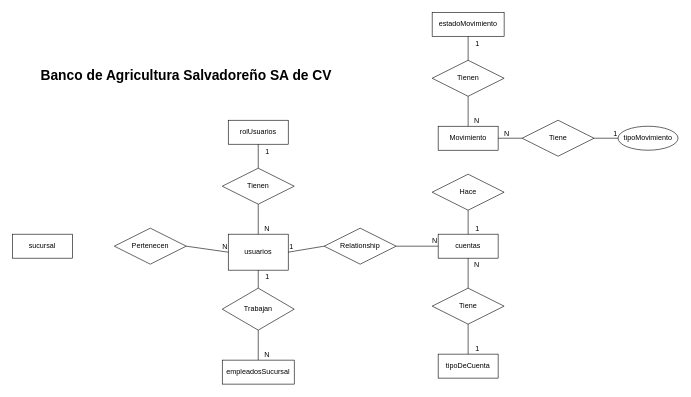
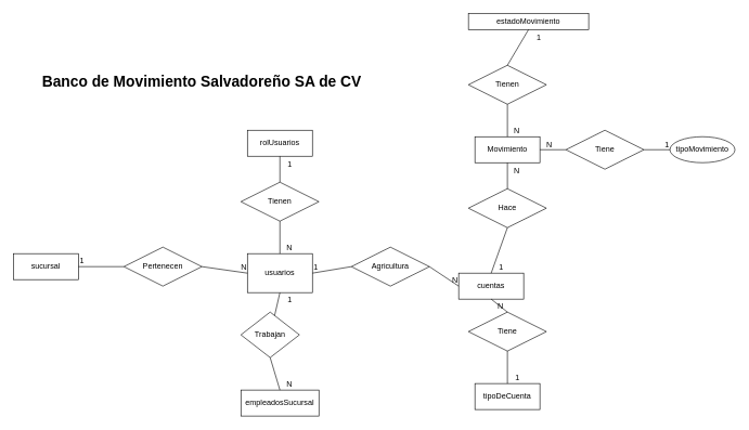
- <mxCell id="7" value="estadoMovimiento" style="whiteSpace=wrap;html=1;align=center;fillColor=default;" parent="1" vertex="1"><mxGeometry x="720" y="20" width="120" height="40" as="geometry" /></mxCell>
+ <mxCell id="7" value="estadoMovimiento" style="whiteSpace=wrap;html=1;align=center;fillColor=default;" parent="1" vertex="1"><mxGeometry x="720" y="20" width="185" height="25" as="geometry" /></mxCell>
- <mxCell id="6" value="&lt;b&gt;&lt;font style=&quot;font-size: 23px;&quot;&gt;Banco de Agricultura Salvadoreño SA de CV&lt;/font&gt;&lt;/b&gt;" style="text;strokeColor=none;align=center;fillColor=none;html=1;verticalAlign=middle;whiteSpace=wrap;rounded=0;" parent="1" vertex="1"><mxGeometry x="60" y="110" width="500" height="30" as="geometry" /></mxCell>
+ <mxCell id="6" value="&lt;b&gt;&lt;font style=&quot;font-size: 23px;&quot;&gt;Banco de Movimiento Salvadoreño SA de CV&lt;/font&gt;&lt;/b&gt;" style="text;strokeColor=none;align=center;fillColor=none;html=1;verticalAlign=middle;whiteSpace=wrap;rounded=0;" parent="1" vertex="1"><mxGeometry x="60" y="110" width="500" height="30" as="geometry" /></mxCell>
+ <mxCell id="42" value="" style="endArrow=none;html=1;rounded=0;entryX=0.5;entryY=1;entryDx=0;entryDy=0;" parent="1" source="14" target="4" edge="1"><mxGeometry relative="1" as="geometry"><mxPoint x="670" y="420" as="sourcePoint" /><mxPoint x="740" y="420" as="targetPoint" /></mxGeometry></mxCell>
+ <mxCell id="43" value="N" style="resizable=0;html=1;whiteSpace=wrap;align=right;verticalAlign=bottom;" parent="42" connectable="0" vertex="1"><mxGeometry x="1" relative="1" as="geometry"><mxPoint x="20" y="20" as="offset" /></mxGeometry></mxCell>
+ <mxCell id="23" value="" style="endArrow=none;html=1;rounded=0;entryX=1;entryY=0.5;entryDx=0;entryDy=0;exitX=0;exitY=0.5;exitDx=0;exitDy=0;" parent="1" source="18" target="11" edge="1"><mxGeometry relative="1" as="geometry"><mxPoint x="400" y="470" as="sourcePoint" /><mxPoint x="560" y="470" as="targetPoint" /></mxGeometry></mxCell>
+ <mxCell id="24" value="1" style="resizable=0;html=1;whiteSpace=wrap;align=right;verticalAlign=bottom;" parent="23" connectable="0" vertex="1"><mxGeometry x="1" relative="1" as="geometry"><mxPoint x="10" as="offset" /></mxGeometry></mxCell>
- <mxCell id="17" value="Relationship" style="shape=rhombus;perimeter=rhombusPerimeter;whiteSpace=wrap;html=1;align=center;fillColor=default;" parent="1" vertex="1"><mxGeometry x="540" y="380" width="120" height="60" as="geometry" /></mxCell>
+ <mxCell id="17" value="Agricultura" style="shape=rhombus;perimeter=rhombusPerimeter;whiteSpace=wrap;html=1;align=center;fillColor=default;" parent="1" vertex="1"><mxGeometry x="540" y="380" width="120" height="60" as="geometry" /></mxCell>
- <mxCell id="8" value="cuentas" style="whiteSpace=wrap;html=1;align=center;fillColor=default;" parent="1" vertex="1"><mxGeometry x="730" y="390" width="100" height="40" as="geometry" /></mxCell>
+ <mxCell id="8" value="cuentas" style="whiteSpace=wrap;html=1;align=center;fillColor=default;" parent="1" vertex="1"><mxGeometry x="705" y="420" width="100" height="40" as="geometry" /></mxCell>
- <mxCell id="12" value="Trabajan" style="shape=rhombus;perimeter=rhombusPerimeter;whiteSpace=wrap;html=1;align=center;fillColor=default;" parent="1" vertex="1"><mxGeometry x="370" y="480" width="120" height="70" as="geometry" /></mxCell>
+ <mxCell id="12" value="Trabajan" style="shape=rhombus;perimeter=rhombusPerimeter;whiteSpace=wrap;html=1;align=center;fillColor=default;" parent="1" vertex="1"><mxGeometry x="370" y="480" width="90" height="70" as="geometry" /></mxCell>
